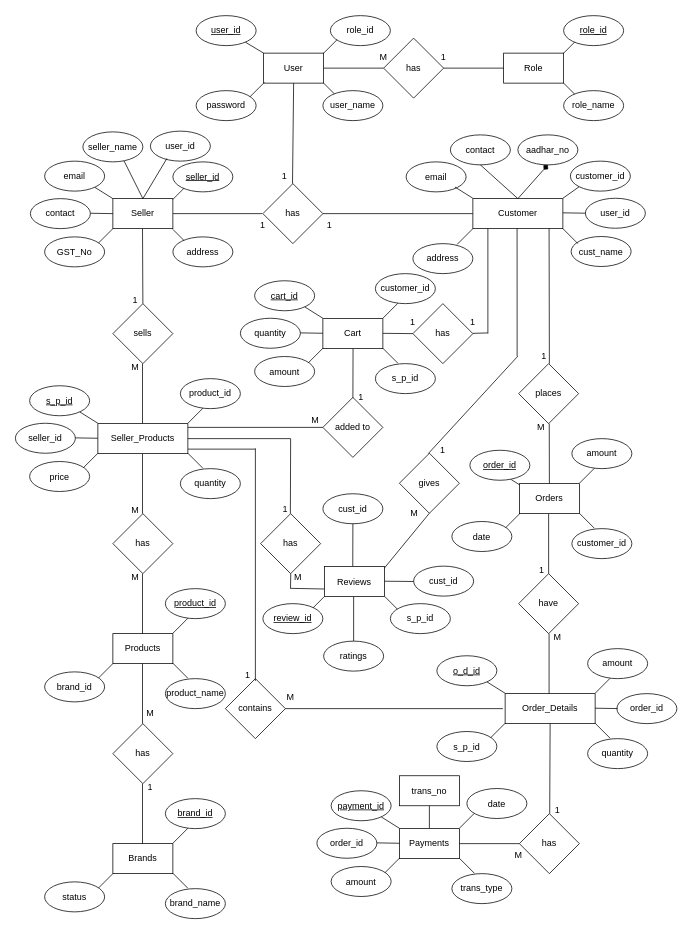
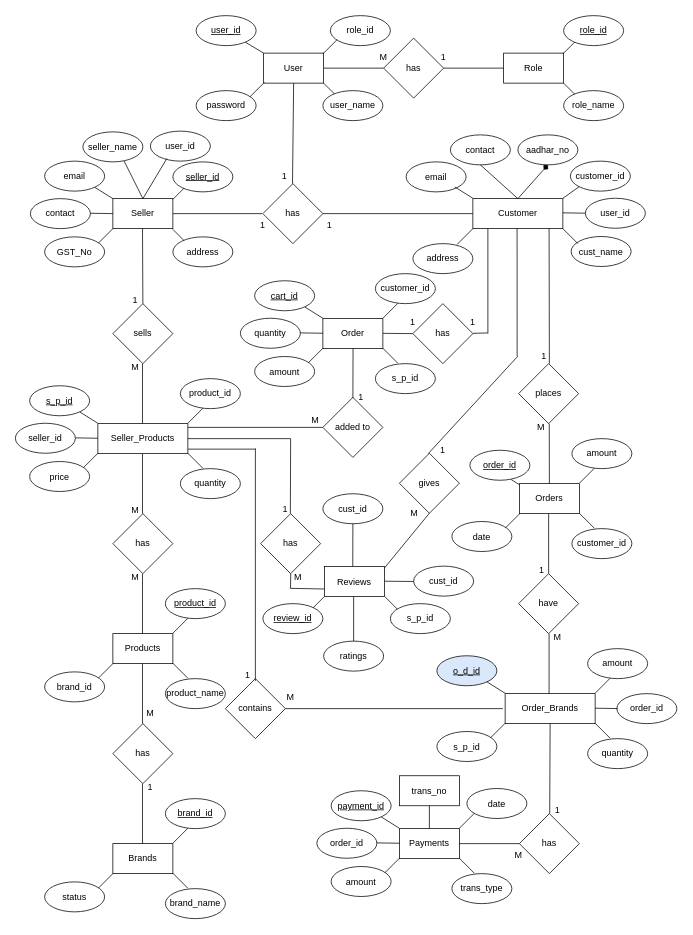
- <mxCell id="23" value="Cart" style="rounded=0;whiteSpace=wrap;html=1;" parent="1" vertex="1"><mxGeometry x="430" y="424" width="80" height="40" as="geometry" /></mxCell>
+ <mxCell id="23" value="Order" style="rounded=0;whiteSpace=wrap;html=1;" parent="1" vertex="1"><mxGeometry x="430" y="424" width="80" height="40" as="geometry" /></mxCell>
- <mxCell id="128" value="&lt;u&gt;o_d_id&lt;/u&gt;" style="ellipse;whiteSpace=wrap;html=1;" parent="1" vertex="1"><mxGeometry x="582" y="873.5" width="80" height="40" as="geometry" /></mxCell>
+ <mxCell id="128" value="&lt;u&gt;o_d_id&lt;/u&gt;" style="ellipse;whiteSpace=wrap;html=1;fillColor=#dae8fc;" parent="1" vertex="1"><mxGeometry x="582" y="873.5" width="80" height="40" as="geometry" /></mxCell>
- <mxCell id="32" value="Order_Details" style="rounded=0;whiteSpace=wrap;html=1;" parent="1" vertex="1"><mxGeometry x="673" y="924" width="120" height="40" as="geometry" /></mxCell>
+ <mxCell id="32" value="Order_Brands" style="rounded=0;whiteSpace=wrap;html=1;" parent="1" vertex="1"><mxGeometry x="673" y="924" width="120" height="40" as="geometry" /></mxCell>
